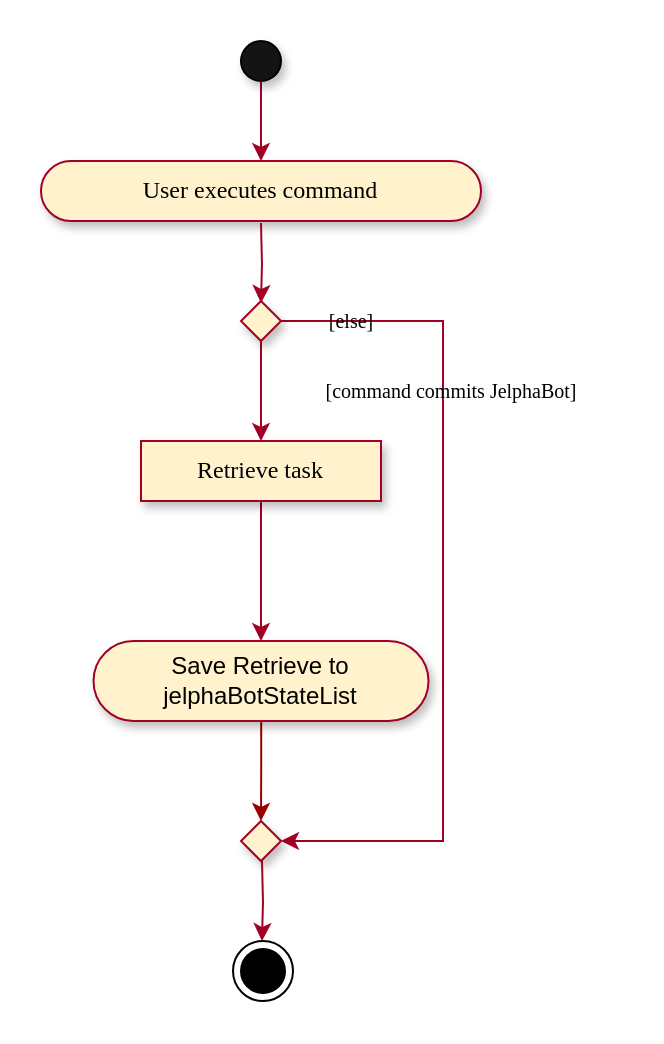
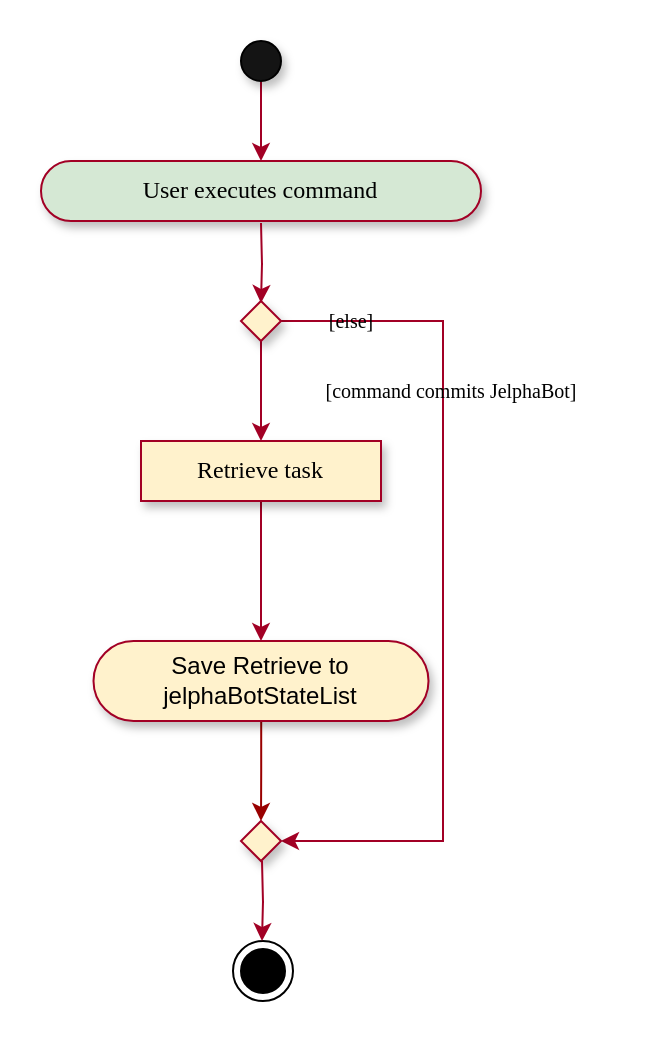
- <mxCell id="7" value="User executes command" style="whiteSpace=wrap;rounded=1;arcSize=50;align=center;verticalAlign=middle;strokeWidth=1;autosize=1;spacing=4;treeFolding=1;treeMoving=1;newEdgeStyle={&quot;edgeStyle&quot;:&quot;entityRelationEdgeStyle&quot;,&quot;startArrow&quot;:&quot;none&quot;,&quot;endArrow&quot;:&quot;none&quot;,&quot;segment&quot;:10,&quot;curved&quot;:1};shadow=1;fillColor=#fff2cc;strokeColor=#A20025;horizontal=1;fontFamily=Verdana;" vertex="1" parent="1"><mxGeometry x="20" y="80" width="220" height="30" as="geometry" /></mxCell>
+ <mxCell id="7" value="User executes command" style="whiteSpace=wrap;rounded=1;arcSize=50;align=center;verticalAlign=middle;strokeWidth=1;autosize=1;spacing=4;treeFolding=1;treeMoving=1;newEdgeStyle={&quot;edgeStyle&quot;:&quot;entityRelationEdgeStyle&quot;,&quot;startArrow&quot;:&quot;none&quot;,&quot;endArrow&quot;:&quot;none&quot;,&quot;segment&quot;:10,&quot;curved&quot;:1};shadow=1;fillColor=#d5e8d4;strokeColor=#A20025;horizontal=1;fontFamily=Verdana;" vertex="1" parent="1"><mxGeometry x="20" y="80" width="220" height="30" as="geometry" /></mxCell>
